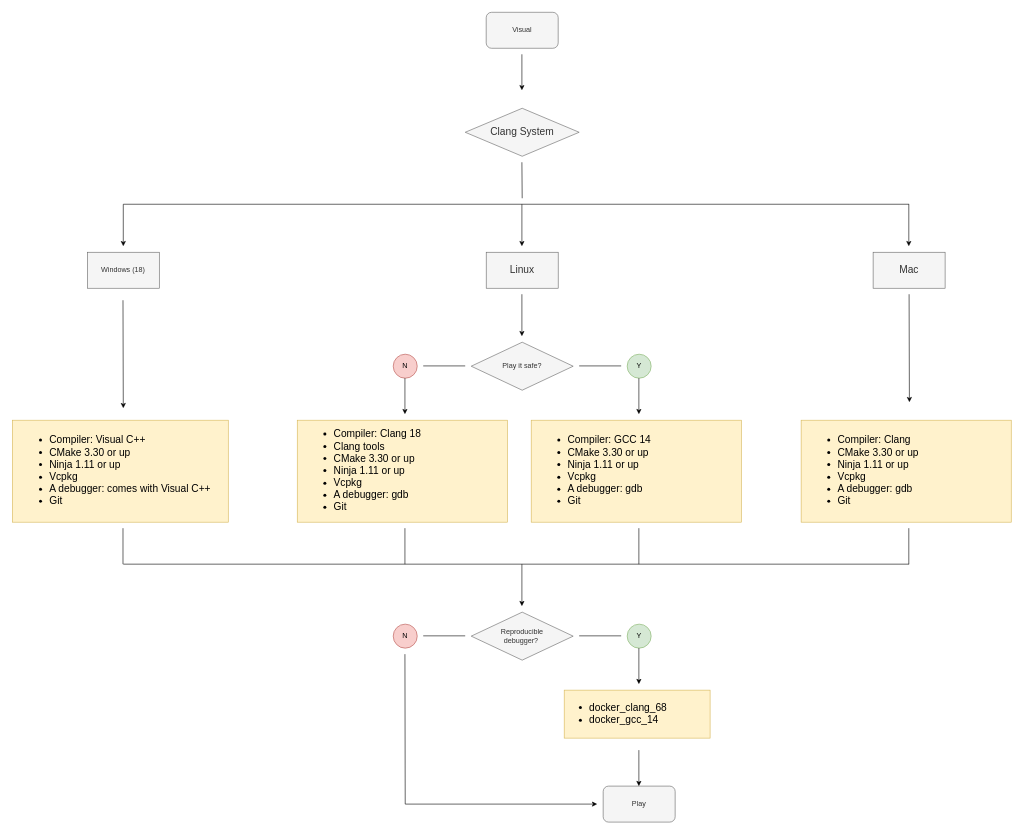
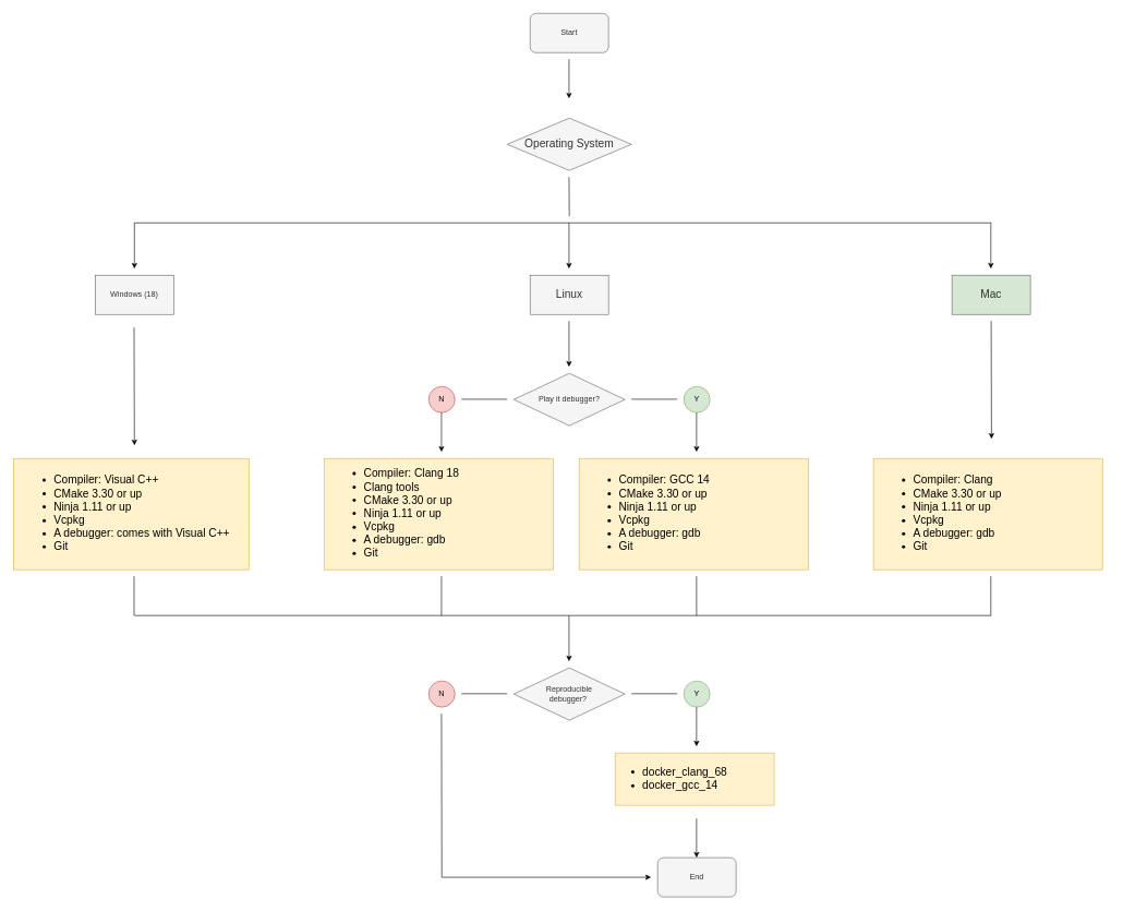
- <mxCell id="2" value="Visual" style="rounded=1;whiteSpace=wrap;html=1;fillColor=#f5f5f5;fontColor=#333333;strokeColor=#666666;" vertex="1" parent="1"><mxGeometry x="810" y="20" width="120" height="60" as="geometry" /></mxCell>
+ <mxCell id="2" value="Start" style="rounded=1;whiteSpace=wrap;html=1;fillColor=#f5f5f5;fontColor=#333333;strokeColor=#666666;" vertex="1" parent="1"><mxGeometry x="810" y="20" width="120" height="60" as="geometry" /></mxCell>
- <mxCell id="3" value="&lt;font style=&quot;font-size: 17px;&quot;&gt;Clang System&lt;/font&gt;" style="rhombus;whiteSpace=wrap;html=1;fillColor=#f5f5f5;fontColor=#333333;strokeColor=#666666;" vertex="1" parent="1"><mxGeometry x="775" y="180" width="190" height="80" as="geometry" /></mxCell>
+ <mxCell id="3" value="&lt;font style=&quot;font-size: 17px;&quot;&gt;Operating System&lt;/font&gt;" style="rhombus;whiteSpace=wrap;html=1;fillColor=#f5f5f5;fontColor=#333333;strokeColor=#666666;" vertex="1" parent="1"><mxGeometry x="775" y="180" width="190" height="80" as="geometry" /></mxCell>
- <mxCell id="6" value="&lt;font style=&quot;font-size: 17px;&quot;&gt;Mac&lt;/font&gt;" style="rounded=0;whiteSpace=wrap;html=1;fillColor=#f5f5f5;fontColor=#333333;strokeColor=#666666;" vertex="1" parent="1"><mxGeometry x="1455" y="420" width="120" height="60" as="geometry" /></mxCell>
+ <mxCell id="6" value="&lt;font style=&quot;font-size: 17px;&quot;&gt;Mac&lt;/font&gt;" style="rounded=0;whiteSpace=wrap;html=1;fillColor=#d5e8d4;fontColor=#333333;strokeColor=#666666;" vertex="1" parent="1"><mxGeometry x="1455" y="420" width="120" height="60" as="geometry" /></mxCell>
- <mxCell id="13" value="Play it safe?" style="rhombus;whiteSpace=wrap;html=1;fillColor=#f5f5f5;strokeColor=#666666;fontColor=#333333;" vertex="1" parent="1"><mxGeometry x="785" y="570" width="170" height="80" as="geometry" /></mxCell>
+ <mxCell id="13" value="Play it debugger?" style="rhombus;whiteSpace=wrap;html=1;fillColor=#f5f5f5;strokeColor=#666666;fontColor=#333333;" vertex="1" parent="1"><mxGeometry x="785" y="570" width="170" height="80" as="geometry" /></mxCell>
- <mxCell id="27" value="Play" style="rounded=1;whiteSpace=wrap;html=1;fillColor=#f5f5f5;fontColor=#333333;strokeColor=#666666;" vertex="1" parent="1"><mxGeometry x="1005" y="1310" width="120" height="60" as="geometry" /></mxCell>
+ <mxCell id="27" value="End" style="rounded=1;whiteSpace=wrap;html=1;fillColor=#f5f5f5;fontColor=#333333;strokeColor=#666666;" vertex="1" parent="1"><mxGeometry x="1005" y="1310" width="120" height="60" as="geometry" /></mxCell>
